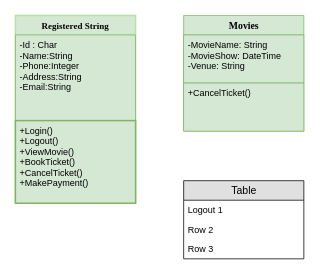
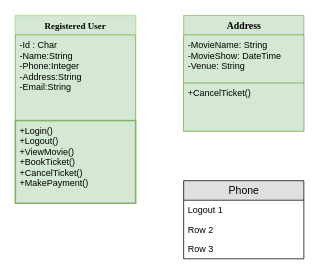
- <mxCell id="5" value="&lt;font face=&quot;Tahoma&quot; style=&quot;font-size: 13px&quot;&gt;Movies&lt;/font&gt;" style="swimlane;fontStyle=1;childLayout=stackLayout;horizontal=1;startSize=26;fillColor=#d5e8d4;horizontalStack=0;resizeParent=1;resizeParentMax=0;resizeLast=0;collapsible=1;marginBottom=0;swimlaneFillColor=#ffffff;align=center;fontSize=14;strokeColor=#82b366;html=1;" vertex="1" parent="1"><mxGeometry x="244" y="20" width="160" height="154" as="geometry" /></mxCell>
+ <mxCell id="5" value="&lt;font face=&quot;Tahoma&quot; style=&quot;font-size: 13px&quot;&gt;Address&lt;/font&gt;" style="swimlane;fontStyle=1;childLayout=stackLayout;horizontal=1;startSize=26;fillColor=#d5e8d4;horizontalStack=0;resizeParent=1;resizeParentMax=0;resizeLast=0;collapsible=1;marginBottom=0;swimlaneFillColor=#ffffff;align=center;fontSize=14;strokeColor=#82b366;html=1;" vertex="1" parent="1"><mxGeometry x="244" y="20" width="160" height="154" as="geometry" /></mxCell>
- <mxCell id="2" value="Registered String" style="swimlane;fontStyle=1;align=center;verticalAlign=top;childLayout=stackLayout;horizontal=1;startSize=26;horizontalStack=0;resizeParent=1;resizeLast=0;collapsible=1;marginBottom=0;rounded=0;shadow=0;strokeWidth=2;fillColor=#d5e8d4;strokeColor=#B9E0A5;fontFamily=Tahoma;" parent="1" vertex="1"><mxGeometry x="20" y="20" width="160" height="250" as="geometry"><mxRectangle x="40" y="50" width="160" height="26" as="alternateBounds" /></mxGeometry></mxCell>
+ <mxCell id="2" value="Registered User" style="swimlane;fontStyle=1;align=center;verticalAlign=top;childLayout=stackLayout;horizontal=1;startSize=26;horizontalStack=0;resizeParent=1;resizeLast=0;collapsible=1;marginBottom=0;rounded=0;shadow=0;strokeWidth=2;fillColor=#d5e8d4;strokeColor=#B9E0A5;fontFamily=Tahoma;" parent="1" vertex="1"><mxGeometry x="20" y="20" width="160" height="250" as="geometry"><mxRectangle x="40" y="50" width="160" height="26" as="alternateBounds" /></mxGeometry></mxCell>
- <mxCell id="8" value="Table" style="swimlane;fontStyle=0;childLayout=stackLayout;horizontal=1;startSize=26;fillColor=#e0e0e0;horizontalStack=0;resizeParent=1;resizeParentMax=0;resizeLast=0;collapsible=1;marginBottom=0;swimlaneFillColor=#ffffff;align=center;fontSize=14;html=1;" vertex="1" parent="1"><mxGeometry x="244" y="240" width="160" height="104" as="geometry" /></mxCell>
+ <mxCell id="8" value="Phone" style="swimlane;fontStyle=0;childLayout=stackLayout;horizontal=1;startSize=26;fillColor=#e0e0e0;horizontalStack=0;resizeParent=1;resizeParentMax=0;resizeLast=0;collapsible=1;marginBottom=0;swimlaneFillColor=#ffffff;align=center;fontSize=14;html=1;" vertex="1" parent="1"><mxGeometry x="244" y="240" width="160" height="104" as="geometry" /></mxCell>
